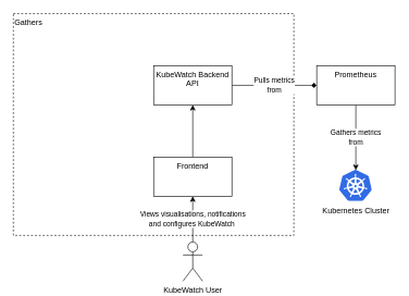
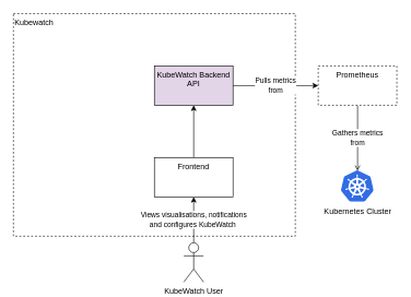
- <mxCell id="2" value="Gathers" style="rounded=0;whiteSpace=wrap;html=1;dashed=1;fillColor=none;align=left;verticalAlign=top;" vertex="1" parent="1"><mxGeometry x="20" y="20" width="430" height="340" as="geometry" /></mxCell>
+ <mxCell id="2" value="Kubewatch" style="rounded=0;whiteSpace=wrap;html=1;dashed=1;fillColor=none;align=left;verticalAlign=top;" vertex="1" parent="1"><mxGeometry x="20" y="20" width="430" height="340" as="geometry" /></mxCell>
- <mxCell id="6" value="KubeWatch Backend API" style="whiteSpace=wrap;html=1;verticalAlign=top;" vertex="1" parent="1"><mxGeometry x="235" y="100" width="120" height="60" as="geometry" /></mxCell>
+ <mxCell id="6" value="KubeWatch Backend API" style="whiteSpace=wrap;html=1;verticalAlign=top;fillColor=#e1d5e7;" vertex="1" parent="1"><mxGeometry x="235" y="100" width="120" height="60" as="geometry" /></mxCell>
- <mxCell id="5" value="Pulls metrics&lt;br&gt;from" style="edgeStyle=orthogonalEdgeStyle;rounded=0;orthogonalLoop=1;jettySize=auto;html=1;endArrow=diamond;" edge="1" parent="1" source="6" target="8"><mxGeometry relative="1" as="geometry" /></mxCell>
+ <mxCell id="5" value="Pulls metrics&lt;br&gt;from" style="edgeStyle=orthogonalEdgeStyle;rounded=0;orthogonalLoop=1;jettySize=auto;html=1;" edge="1" parent="1" source="6" target="8"><mxGeometry relative="1" as="geometry" /></mxCell>
- <mxCell id="8" value="Prometheus" style="whiteSpace=wrap;html=1;verticalAlign=top;" vertex="1" parent="1"><mxGeometry x="485" y="100" width="120" height="60" as="geometry" /></mxCell>
+ <mxCell id="8" value="Prometheus" style="whiteSpace=wrap;html=1;verticalAlign=top;dashed=1;" vertex="1" parent="1"><mxGeometry x="485" y="100" width="120" height="60" as="geometry" /></mxCell>
- <mxCell id="7" value="Gathers metrics&lt;br&gt;from" style="edgeStyle=orthogonalEdgeStyle;rounded=0;orthogonalLoop=1;jettySize=auto;html=1;jumpStyle=none;targetPerimeterSpacing=0;spacingLeft=0;spacingRight=0;labelBorderColor=none;jumpSize=6;shadow=0;sketch=0;" edge="1" parent="1" source="8" target="9"><mxGeometry relative="1" as="geometry"><mxPoint x="556" y="130" as="sourcePoint" /><mxPoint x="545" y="260" as="targetPoint" /></mxGeometry></mxCell>
+ <mxCell id="7" value="Gathers metrics&lt;br&gt;from" style="edgeStyle=orthogonalEdgeStyle;rounded=0;orthogonalLoop=1;jettySize=auto;html=1;jumpStyle=none;targetPerimeterSpacing=0;spacingLeft=0;spacingRight=0;labelBorderColor=none;jumpSize=6;shadow=0;sketch=0;endArrow=open;" edge="1" parent="1" source="8" target="9"><mxGeometry relative="1" as="geometry"><mxPoint x="556" y="130" as="sourcePoint" /><mxPoint x="545" y="260" as="targetPoint" /></mxGeometry></mxCell>
